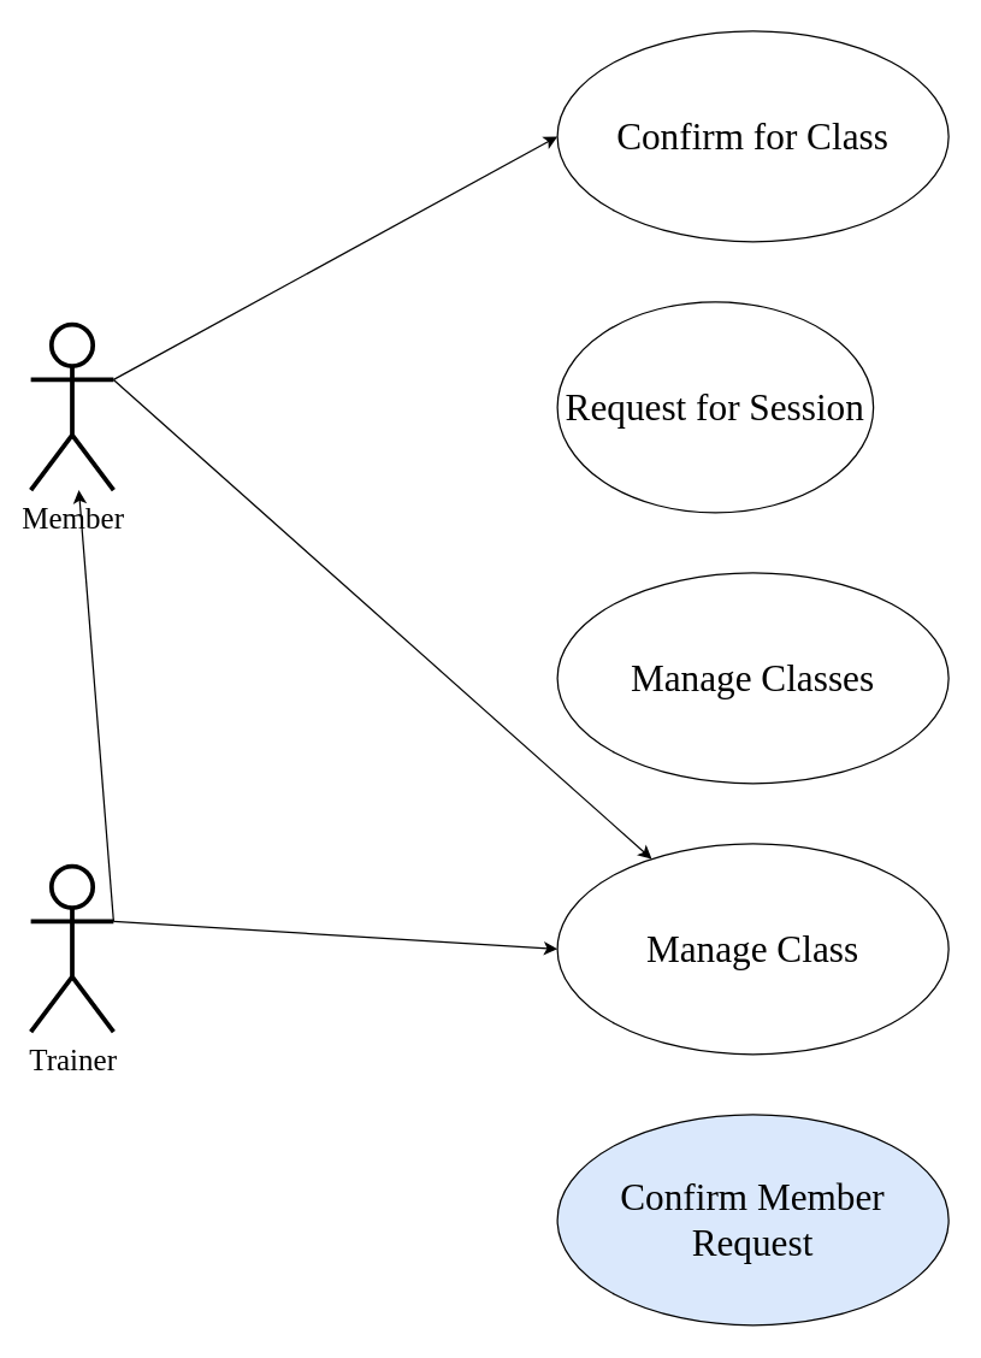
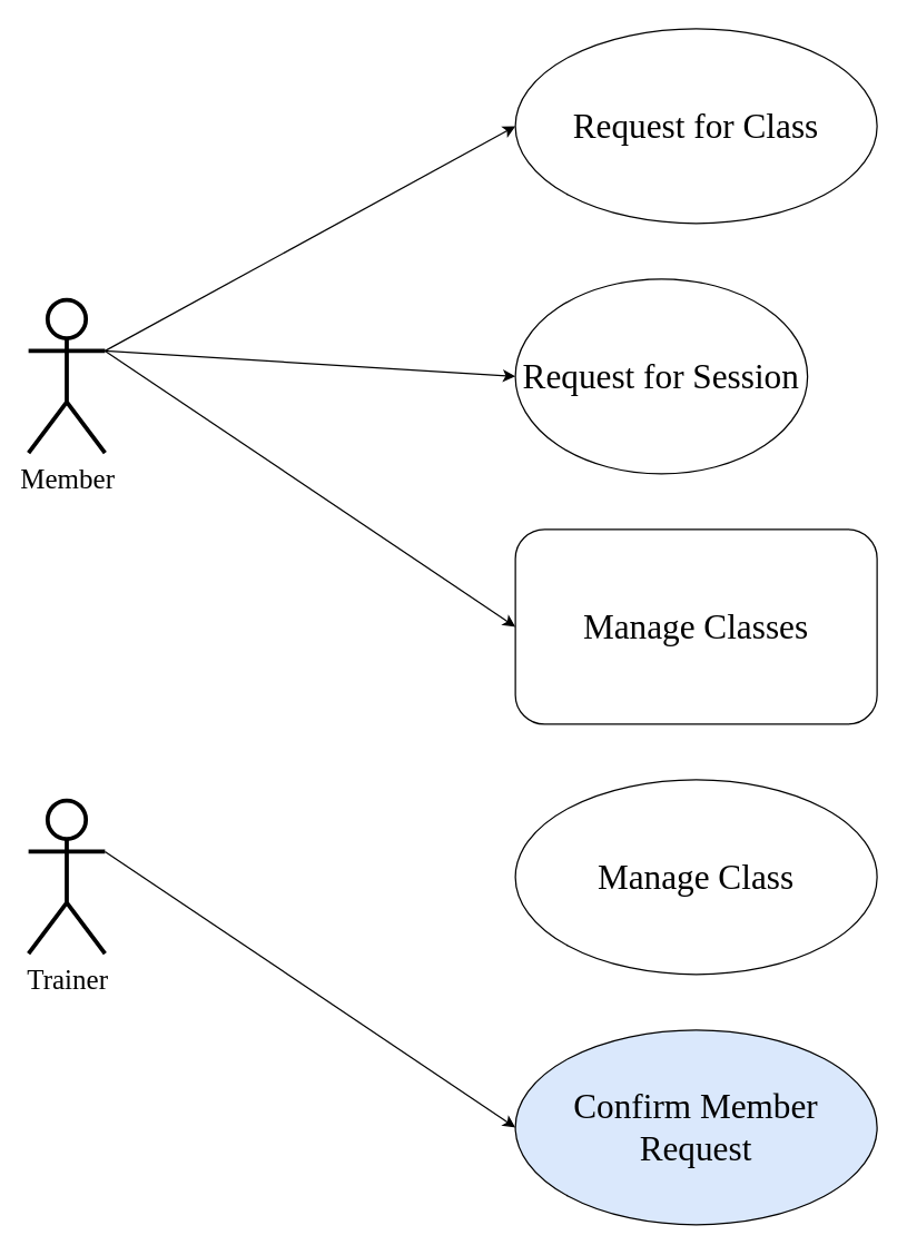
- <mxCell id="2" value="&lt;font style=&quot;font-size: 25px&quot; face=&quot;Poppins&quot;&gt;Confirm for Class&lt;/font&gt;" style="ellipse;whiteSpace=wrap;html=1;" vertex="1" parent="1"><mxGeometry x="370" y="20" width="260" height="140" as="geometry" /></mxCell>
+ <mxCell id="2" value="&lt;font style=&quot;font-size: 25px&quot; face=&quot;Poppins&quot;&gt;Request for Class&lt;/font&gt;" style="ellipse;whiteSpace=wrap;html=1;" vertex="1" parent="1"><mxGeometry x="370" y="20" width="260" height="140" as="geometry" /></mxCell>
+ <mxCell id="8" style="edgeStyle=none;rounded=0;orthogonalLoop=1;jettySize=auto;html=1;exitX=1;exitY=0.333;exitDx=0;exitDy=0;exitPerimeter=0;entryX=0;entryY=0.5;entryDx=0;entryDy=0;" edge="1" parent="1" source="11" target="3"><mxGeometry relative="1" as="geometry" /></mxCell>
- <mxCell id="9" style="edgeStyle=none;rounded=0;orthogonalLoop=1;jettySize=auto;html=1;exitX=1;exitY=0.333;exitDx=0;exitDy=0;exitPerimeter=0;" edge="1" parent="1" source="11" target="5"><mxGeometry relative="1" as="geometry" /></mxCell>
+ <mxCell id="9" style="edgeStyle=none;rounded=0;orthogonalLoop=1;jettySize=auto;html=1;exitX=1;exitY=0.333;exitDx=0;exitDy=0;exitPerimeter=0;entryX=0;entryY=0.5;entryDx=0;entryDy=0;" edge="1" parent="1" source="11" target="4"><mxGeometry relative="1" as="geometry" /></mxCell>
- <mxCell id="4" value="&lt;font face=&quot;Poppins&quot; style=&quot;font-size: 25px&quot;&gt;Manage Classes&lt;/font&gt;&lt;br&gt;" style="ellipse;whiteSpace=wrap;html=1;" vertex="1" parent="1"><mxGeometry x="370" y="380" width="260" height="140" as="geometry" /></mxCell>
+ <mxCell id="4" value="&lt;font face=&quot;Poppins&quot; style=&quot;font-size: 25px&quot;&gt;Manage Classes&lt;/font&gt;&lt;br&gt;" style="whiteSpace=wrap;html=1;rounded=1;" vertex="1" parent="1"><mxGeometry x="370" y="380" width="260" height="140" as="geometry" /></mxCell>
- <mxCell id="12" style="edgeStyle=none;rounded=0;orthogonalLoop=1;jettySize=auto;html=1;exitX=1;exitY=0.333;exitDx=0;exitDy=0;exitPerimeter=0;" edge="1" parent="1" source="13" target="11"><mxGeometry relative="1" as="geometry" /></mxCell>
+ <mxCell id="12" style="edgeStyle=none;rounded=0;orthogonalLoop=1;jettySize=auto;html=1;exitX=1;exitY=0.333;exitDx=0;exitDy=0;exitPerimeter=0;entryX=0;entryY=0.5;entryDx=0;entryDy=0;" edge="1" parent="1" source="13" target="6"><mxGeometry relative="1" as="geometry" /></mxCell>
- <mxCell id="10" style="edgeStyle=none;rounded=0;orthogonalLoop=1;jettySize=auto;html=1;exitX=1;exitY=0.333;exitDx=0;exitDy=0;exitPerimeter=0;entryX=0;entryY=0.5;entryDx=0;entryDy=0;" edge="1" parent="1" source="13" target="5"><mxGeometry relative="1" as="geometry" /></mxCell>
